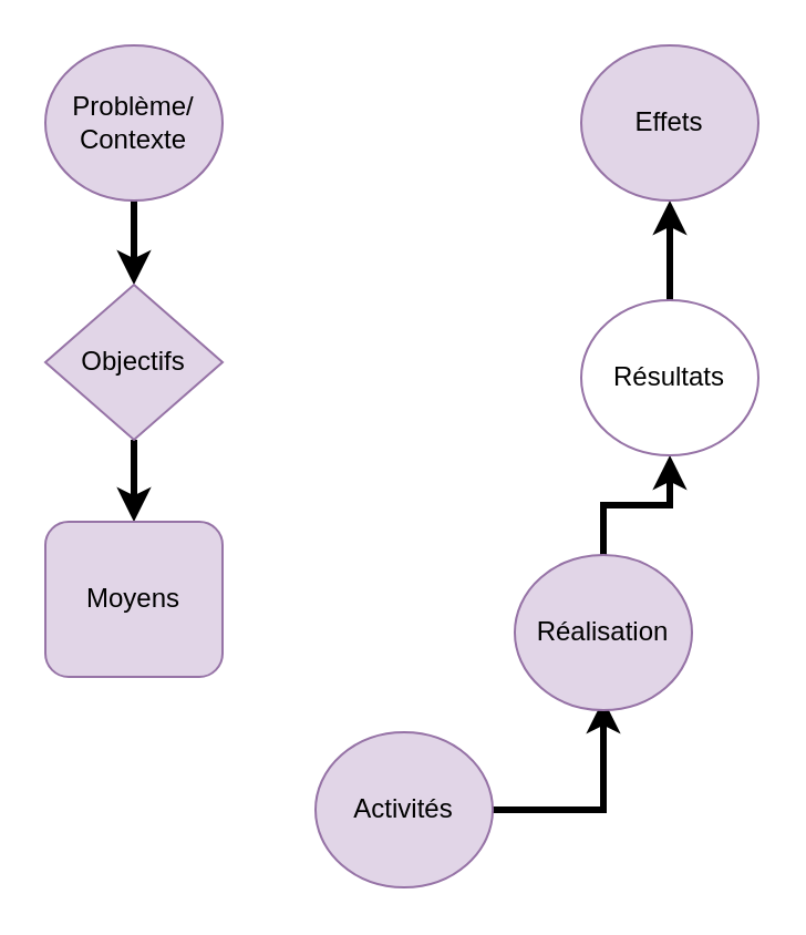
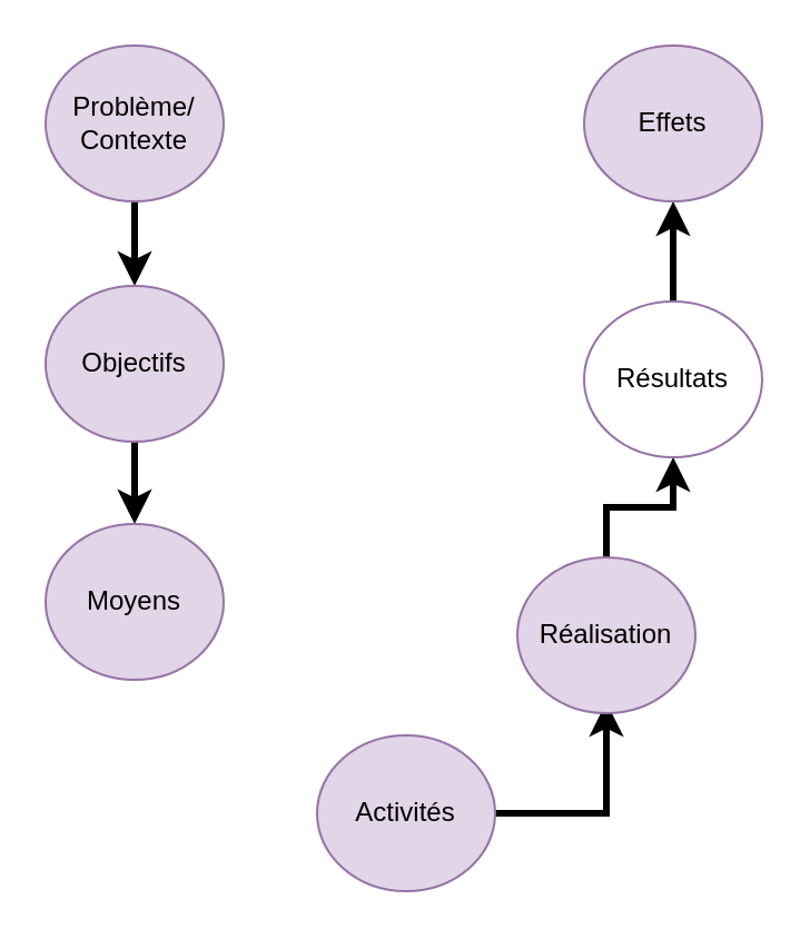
- <mxCell id="5" value="&lt;div&gt;Objectifs&lt;br&gt;&lt;/div&gt;" style="rhombus;whiteSpace=wrap;html=1;fillColor=#e1d5e7;strokeColor=#9673a6;" vertex="1" parent="1"><mxGeometry x="20" y="128" width="80" height="70" as="geometry" /></mxCell>
+ <mxCell id="5" value="&lt;div&gt;Objectifs&lt;br&gt;&lt;/div&gt;" style="ellipse;whiteSpace=wrap;html=1;fillColor=#e1d5e7;strokeColor=#9673a6;" vertex="1" parent="1"><mxGeometry x="20" y="128" width="80" height="70" as="geometry" /></mxCell>
- <mxCell id="6" value="Moyens" style="whiteSpace=wrap;html=1;fillColor=#e1d5e7;strokeColor=#9673a6;rounded=1;" vertex="1" parent="1"><mxGeometry x="20" y="235" width="80" height="70" as="geometry" /></mxCell>
+ <mxCell id="6" value="Moyens" style="ellipse;whiteSpace=wrap;html=1;fillColor=#e1d5e7;strokeColor=#9673a6;" vertex="1" parent="1"><mxGeometry x="20" y="235" width="80" height="70" as="geometry" /></mxCell>
